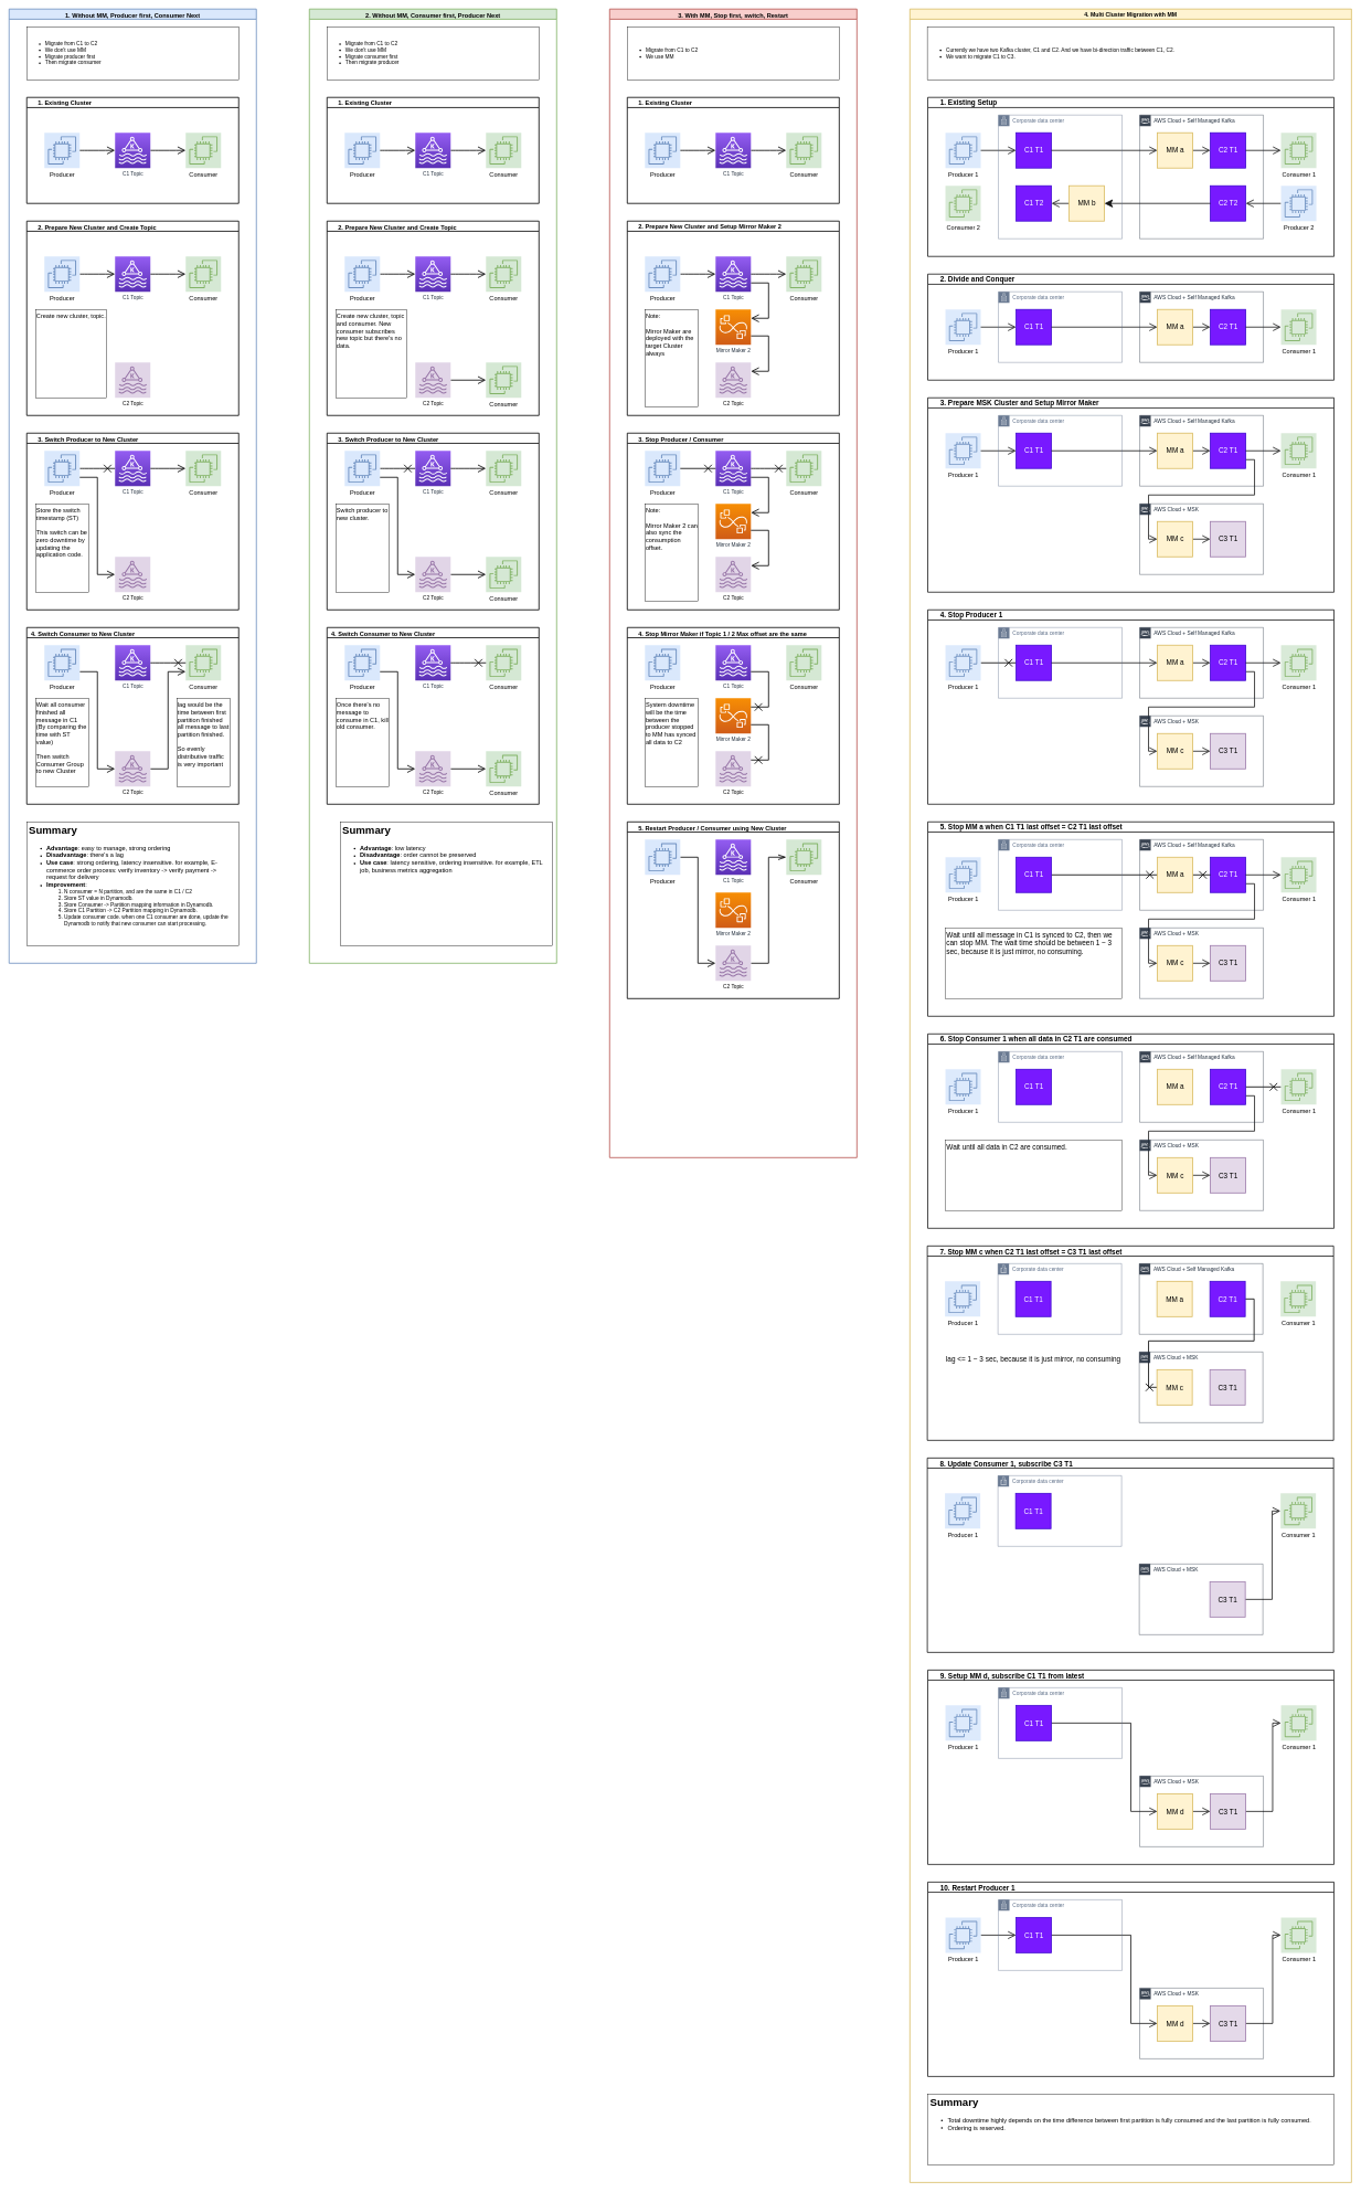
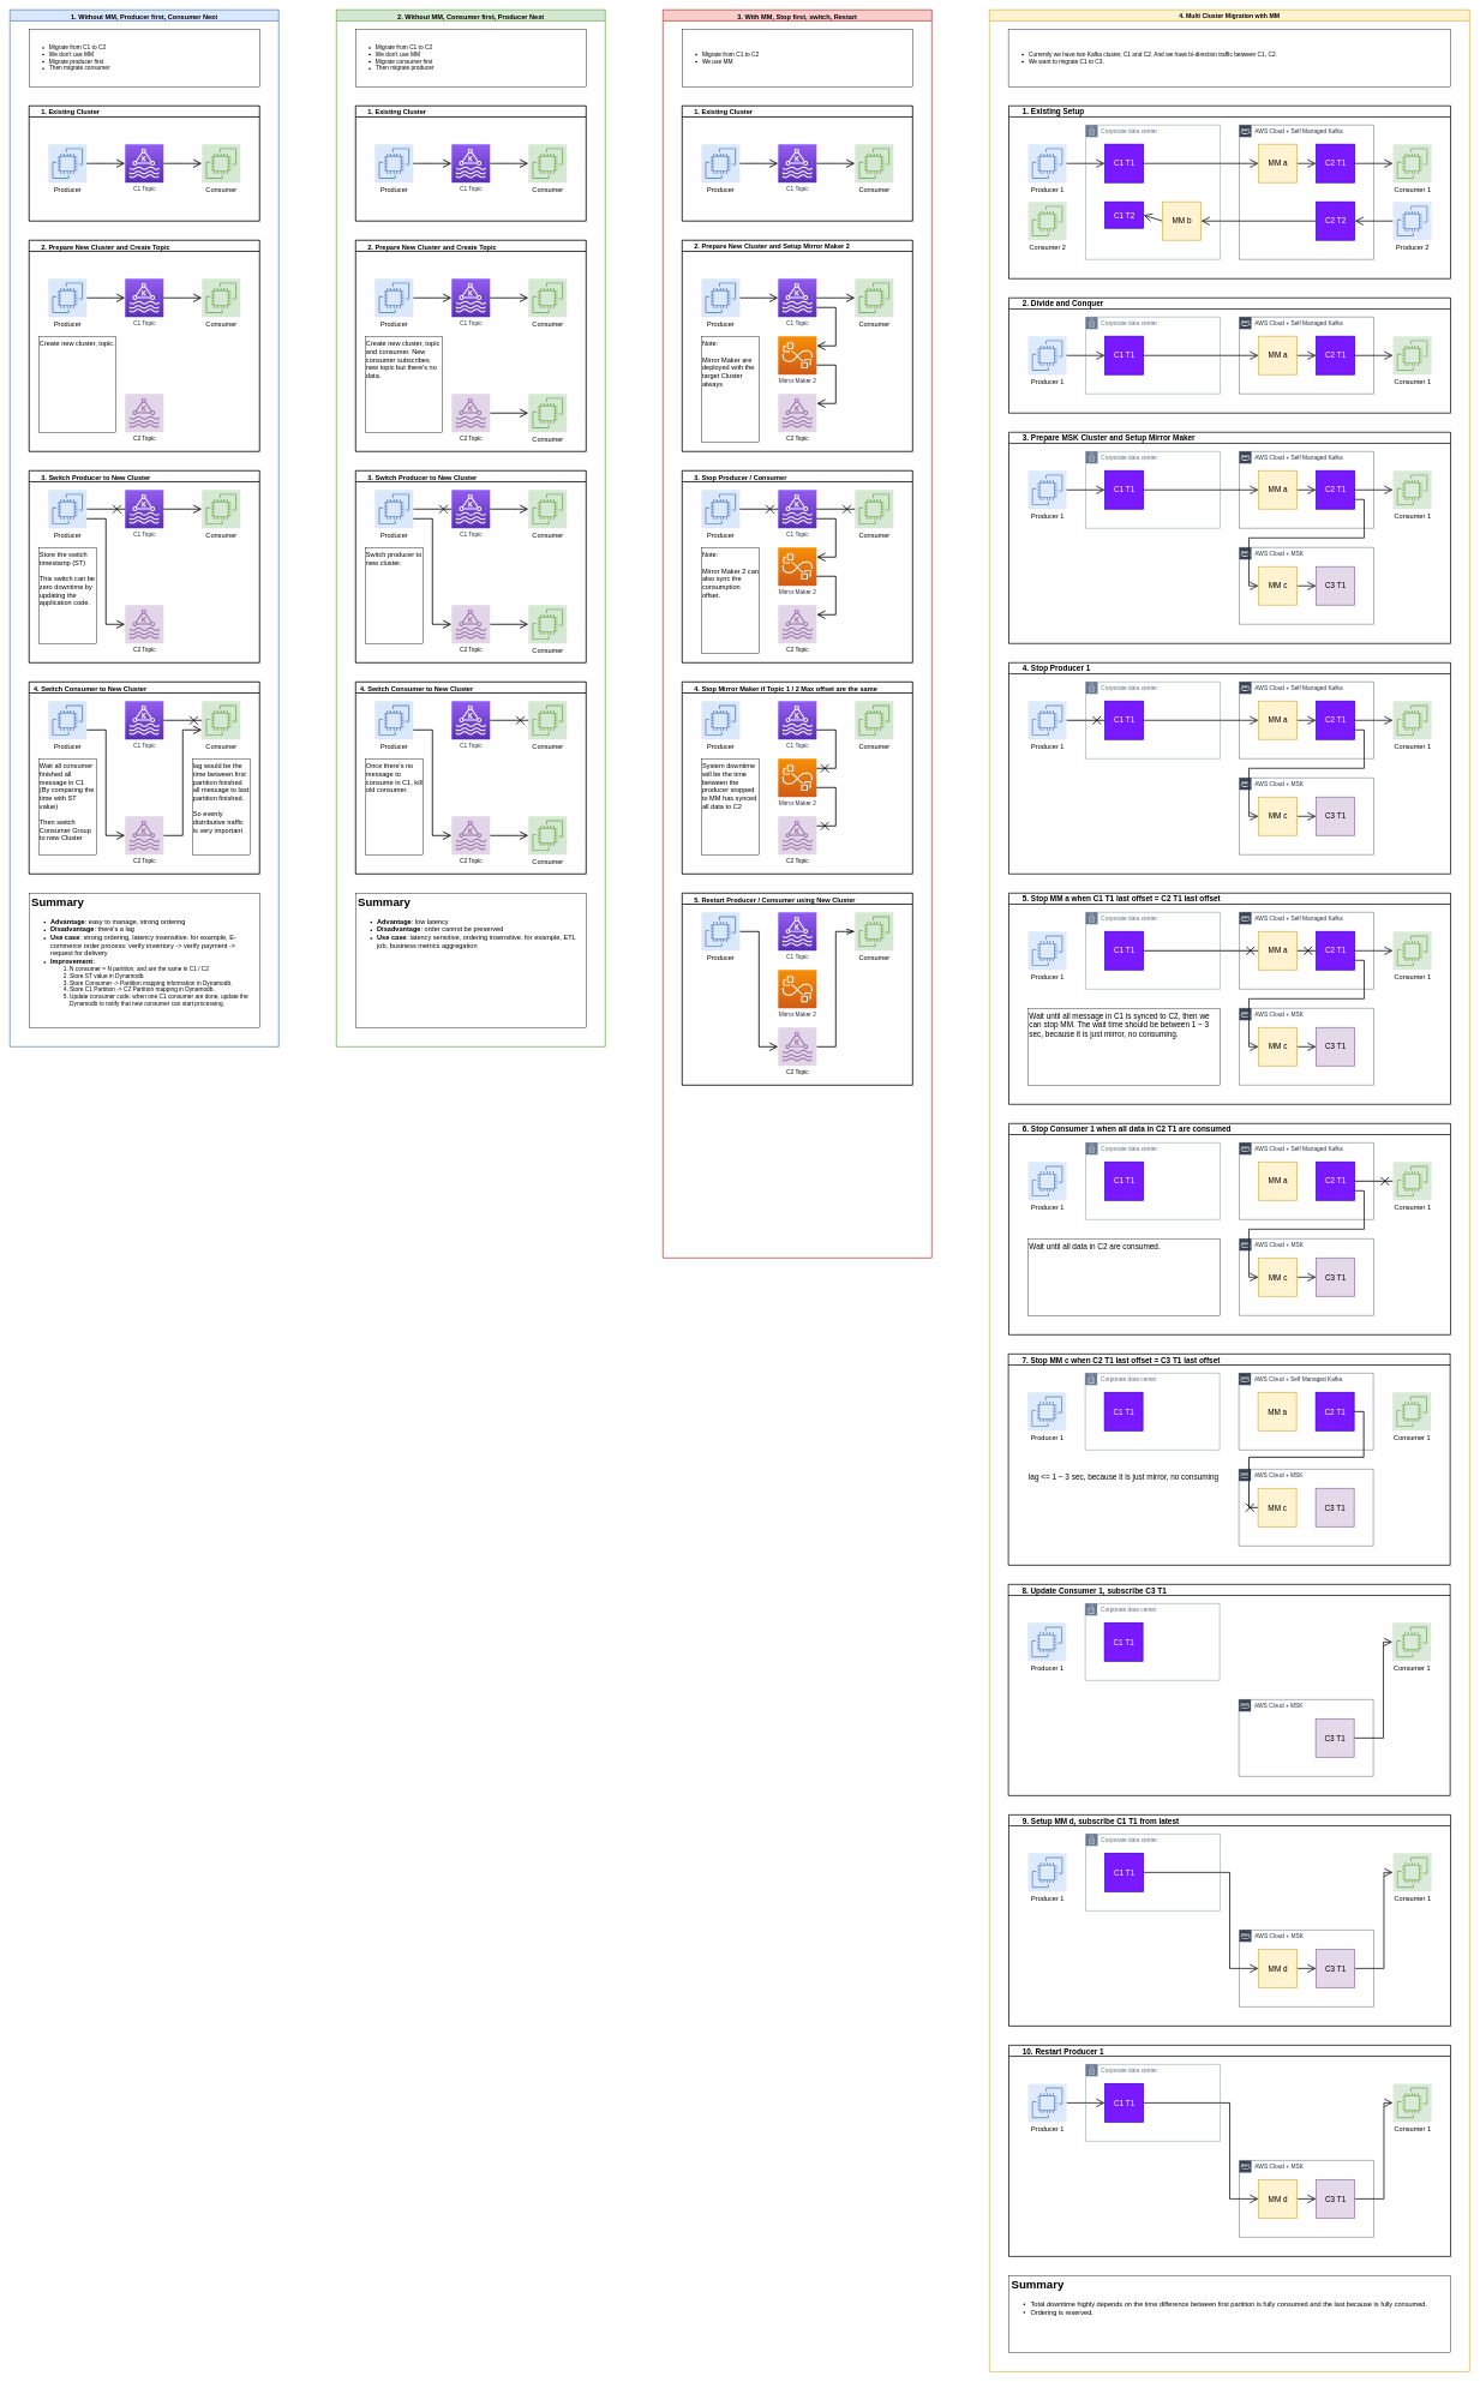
- <mxCell id="143" value="C1 T2" style="whiteSpace=wrap;html=1;aspect=fixed;hachureGap=4;pointerEvents=0;fontSize=16;strokeWidth=2;fillColor=#6a00ff;opacity=90;strokeColor=#3700CC;fontColor=#ffffff;" parent="138" vertex="1"><mxGeometry x="200" y="200" width="80" height="80" as="geometry" /></mxCell>
+ <mxCell id="143" value="C1 T2" style="whiteSpace=wrap;html=1;aspect=fixed;hachureGap=4;pointerEvents=0;fontSize=16;strokeWidth=2;fillColor=#6a00ff;opacity=90;strokeColor=#3700CC;fontColor=#ffffff;" parent="138" vertex="1"><mxGeometry x="200" y="200" width="80" height="55" as="geometry" /></mxCell>
- <mxCell id="148" style="edgeStyle=none;rounded=0;orthogonalLoop=1;jettySize=auto;html=1;exitX=0;exitY=0.5;exitDx=0;exitDy=0;entryX=1;entryY=0.5;entryDx=0;entryDy=0;fontSize=16;endArrow=classic;startSize=14;endSize=14;sourcePerimeterSpacing=8;targetPerimeterSpacing=8;strokeWidth=2;opacity=90;" parent="138" source="145" target="147" edge="1"><mxGeometry relative="1" as="geometry" /></mxCell>
+ <mxCell id="148" style="edgeStyle=none;rounded=0;orthogonalLoop=1;jettySize=auto;html=1;exitX=0;exitY=0.5;exitDx=0;exitDy=0;entryX=1;entryY=0.5;entryDx=0;entryDy=0;fontSize=16;endArrow=open;startSize=14;endSize=14;sourcePerimeterSpacing=8;targetPerimeterSpacing=8;strokeWidth=2;opacity=90;" parent="138" source="145" target="147" edge="1"><mxGeometry relative="1" as="geometry" /></mxCell>
- <mxCell id="77" value="&lt;h1&gt;Summary&lt;/h1&gt;&lt;p&gt;&lt;/p&gt;&lt;ul&gt;&lt;li&gt;&lt;b style=&quot;border-color: var(--border-color); font-size: 14px;&quot;&gt;Advantage&lt;/b&gt;&lt;font style=&quot;font-size: 14px;&quot;&gt;: low latency&lt;/font&gt;&lt;/li&gt;&lt;li&gt;&lt;b style=&quot;border-color: var(--border-color); font-size: 14px;&quot;&gt;Disadvantage&lt;/b&gt;&lt;span style=&quot;font-size: 14px;&quot;&gt;: order cannot be preserved&lt;/span&gt;&lt;/li&gt;&lt;li&gt;&lt;b style=&quot;border-color: var(--border-color); font-size: 14px;&quot;&gt;Use case&lt;/b&gt;&lt;span style=&quot;font-size: 14px;&quot;&gt;: latency sensitive, ordering insensitive. for example, ETL job, business metrics aggregation&lt;/span&gt;&lt;br&gt;&lt;/li&gt;&lt;/ul&gt;&lt;p&gt;&lt;/p&gt;" style="text;html=1;strokeColor=default;fillColor=none;spacing=5;spacingTop=-20;whiteSpace=wrap;overflow=hidden;rounded=0;" vertex="1" parent="38"><mxGeometry x="70" y="1840" width="480" height="280" as="geometry" /></mxCell>
+ <mxCell id="77" value="&lt;h1&gt;Summary&lt;/h1&gt;&lt;p&gt;&lt;/p&gt;&lt;ul&gt;&lt;li&gt;&lt;b style=&quot;border-color: var(--border-color); font-size: 14px;&quot;&gt;Advantage&lt;/b&gt;&lt;font style=&quot;font-size: 14px;&quot;&gt;: low latency&lt;/font&gt;&lt;/li&gt;&lt;li&gt;&lt;b style=&quot;border-color: var(--border-color); font-size: 14px;&quot;&gt;Disadvantage&lt;/b&gt;&lt;span style=&quot;font-size: 14px;&quot;&gt;: order cannot be preserved&lt;/span&gt;&lt;/li&gt;&lt;li&gt;&lt;b style=&quot;border-color: var(--border-color); font-size: 14px;&quot;&gt;Use case&lt;/b&gt;&lt;span style=&quot;font-size: 14px;&quot;&gt;: latency sensitive, ordering insensitive. for example, ETL job, business metrics aggregation&lt;/span&gt;&lt;br&gt;&lt;/li&gt;&lt;/ul&gt;&lt;p&gt;&lt;/p&gt;" style="text;html=1;strokeColor=default;fillColor=none;spacing=5;spacingTop=-20;whiteSpace=wrap;overflow=hidden;rounded=0;" vertex="1" parent="38"><mxGeometry x="40" y="1840" width="480" height="280" as="geometry" /></mxCell>
- <mxCell id="268" value="&lt;h1&gt;Summary&lt;/h1&gt;&lt;p&gt;&lt;/p&gt;&lt;ul style=&quot;font-size: 14px;&quot;&gt;&lt;li&gt;Total downtime highly depends on the time difference between first partition is fully consumed and the last partition is fully consumed.&lt;br&gt;&lt;/li&gt;&lt;li&gt;Ordering is reserved.&lt;/li&gt;&lt;/ul&gt;&lt;p&gt;&lt;/p&gt;" style="text;html=1;strokeColor=default;fillColor=none;spacing=5;spacingTop=-20;whiteSpace=wrap;overflow=hidden;rounded=0;" vertex="1" parent="125"><mxGeometry x="40.5" y="4720" width="919.5" height="160" as="geometry" /></mxCell>
+ <mxCell id="268" value="&lt;h1&gt;Summary&lt;/h1&gt;&lt;p&gt;&lt;/p&gt;&lt;ul style=&quot;font-size: 14px;&quot;&gt;&lt;li&gt;Total downtime highly depends on the time difference between first partition is fully consumed and the last because is fully consumed.&lt;br&gt;&lt;/li&gt;&lt;li&gt;Ordering is reserved.&lt;/li&gt;&lt;/ul&gt;&lt;p&gt;&lt;/p&gt;" style="text;html=1;strokeColor=default;fillColor=none;spacing=5;spacingTop=-20;whiteSpace=wrap;overflow=hidden;rounded=0;" vertex="1" parent="125"><mxGeometry x="40.5" y="4720" width="919.5" height="160" as="geometry" /></mxCell>
